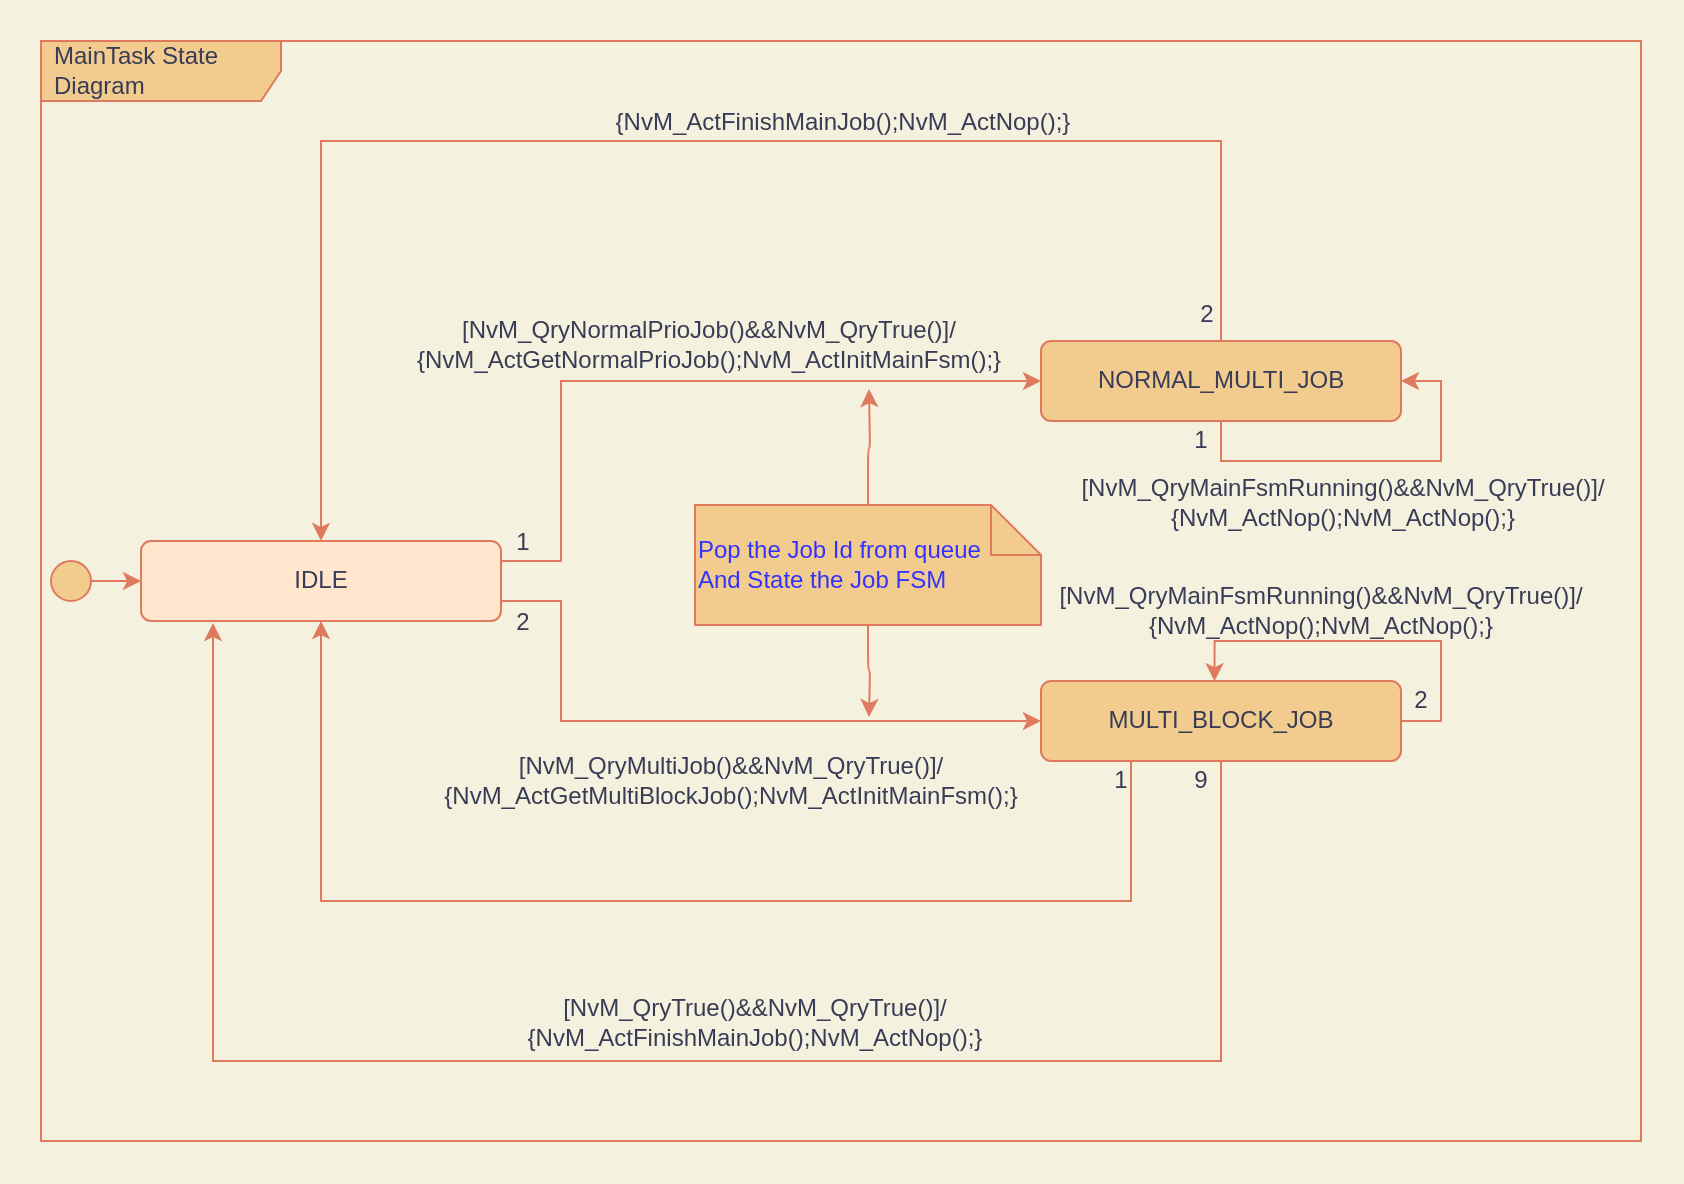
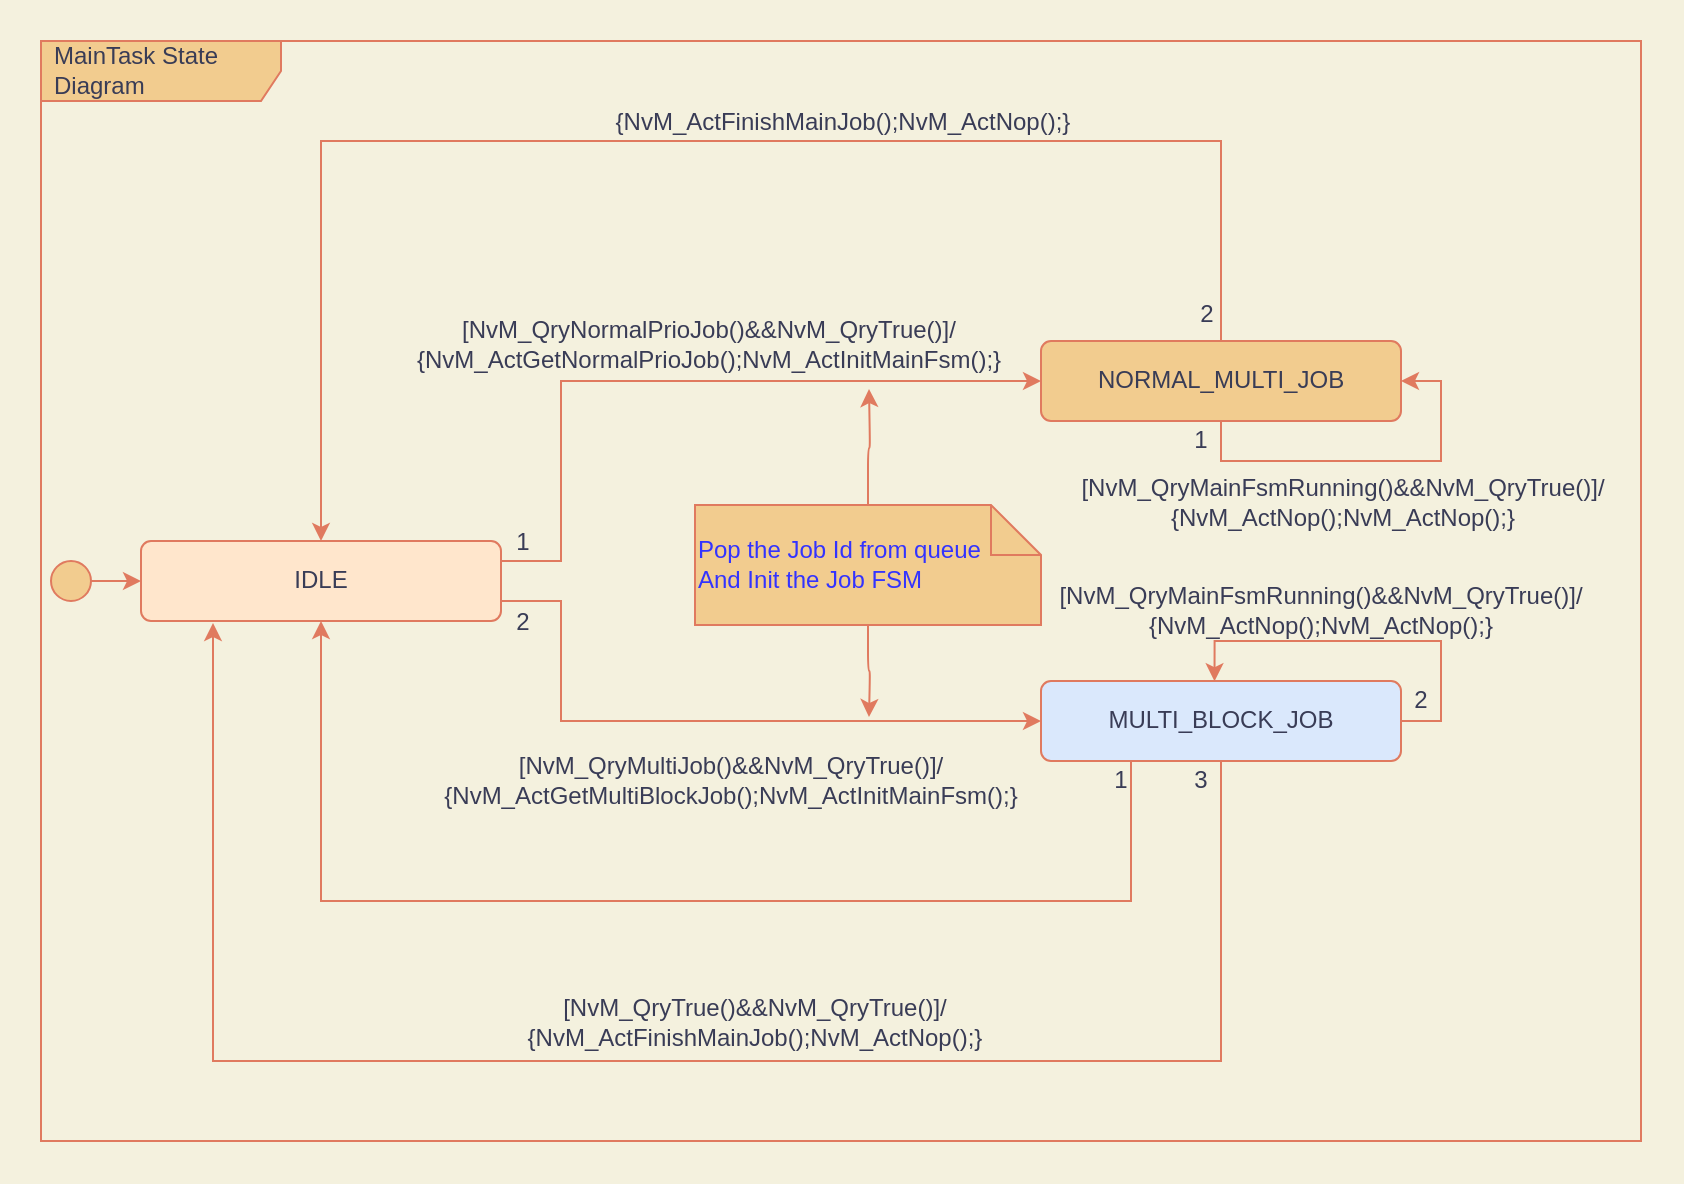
- <mxCell id="30" value="&lt;span&gt;Pop the Job Id from queue&lt;br&gt;And State the Job FSM&lt;/span&gt;" style="shape=note2;boundedLbl=1;whiteSpace=wrap;html=1;size=25;verticalAlign=middle;align=left;rounded=0;sketch=0;strokeColor=#E07A5F;fillColor=#F2CC8F;labelBackgroundColor=none;fontColor=#3333FF;" parent="1" vertex="1"><mxGeometry x="347" y="252" width="173" height="60" as="geometry" /></mxCell>
+ <mxCell id="30" value="&lt;span&gt;Pop the Job Id from queue&lt;br&gt;And Init the Job FSM&lt;/span&gt;" style="shape=note2;boundedLbl=1;whiteSpace=wrap;html=1;size=25;verticalAlign=middle;align=left;rounded=0;sketch=0;strokeColor=#E07A5F;fillColor=#F2CC8F;labelBackgroundColor=none;fontColor=#3333FF;" parent="1" vertex="1"><mxGeometry x="347" y="252" width="173" height="60" as="geometry" /></mxCell>
- <mxCell id="10" value="MULTI_BLOCK_JOB" style="html=1;align=center;verticalAlign=middle;rounded=1;absoluteArcSize=1;arcSize=10;dashed=0;fillColor=#F2CC8F;strokeColor=#E07A5F;fontColor=#393C56;" parent="1" vertex="1"><mxGeometry x="520" y="340" width="180" height="40" as="geometry" /></mxCell>
+ <mxCell id="10" value="MULTI_BLOCK_JOB" style="html=1;align=center;verticalAlign=middle;rounded=1;absoluteArcSize=1;arcSize=10;dashed=0;fillColor=#dae8fc;strokeColor=#E07A5F;fontColor=#393C56;" parent="1" vertex="1"><mxGeometry x="520" y="340" width="180" height="40" as="geometry" /></mxCell>
- <mxCell id="24" value="9" style="text;html=1;align=center;verticalAlign=middle;resizable=0;points=[];autosize=1;strokeColor=none;fontSize=12;fontColor=#393C56;" parent="1" vertex="1"><mxGeometry x="590" y="380" width="20" height="20" as="geometry" /></mxCell>
+ <mxCell id="24" value="3" style="text;html=1;align=center;verticalAlign=middle;resizable=0;points=[];autosize=1;strokeColor=none;fontSize=12;fontColor=#393C56;" parent="1" vertex="1"><mxGeometry x="590" y="380" width="20" height="20" as="geometry" /></mxCell>
